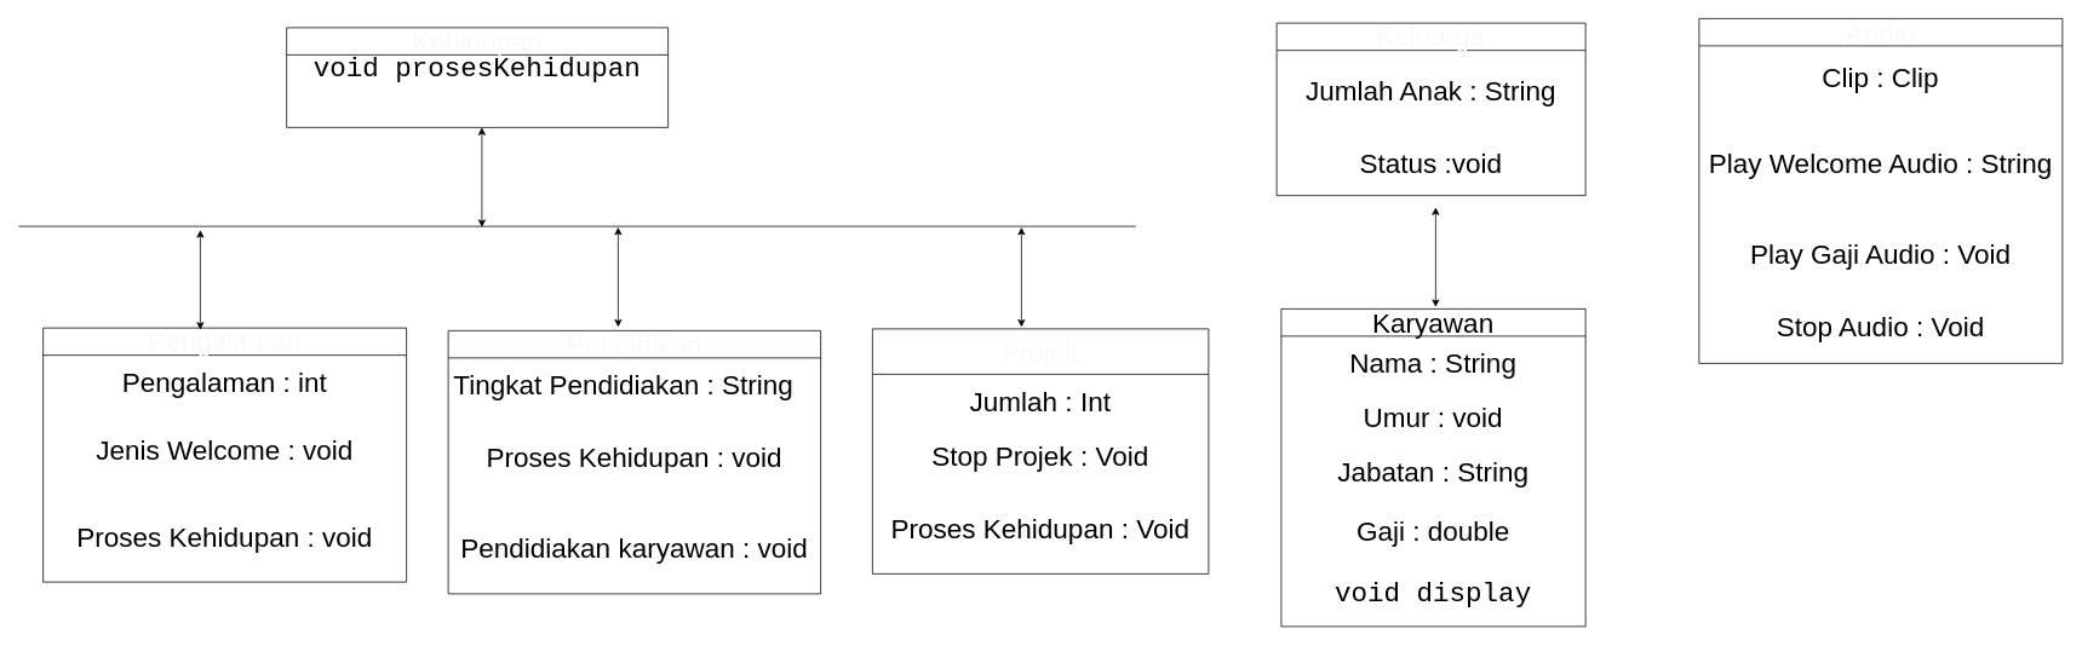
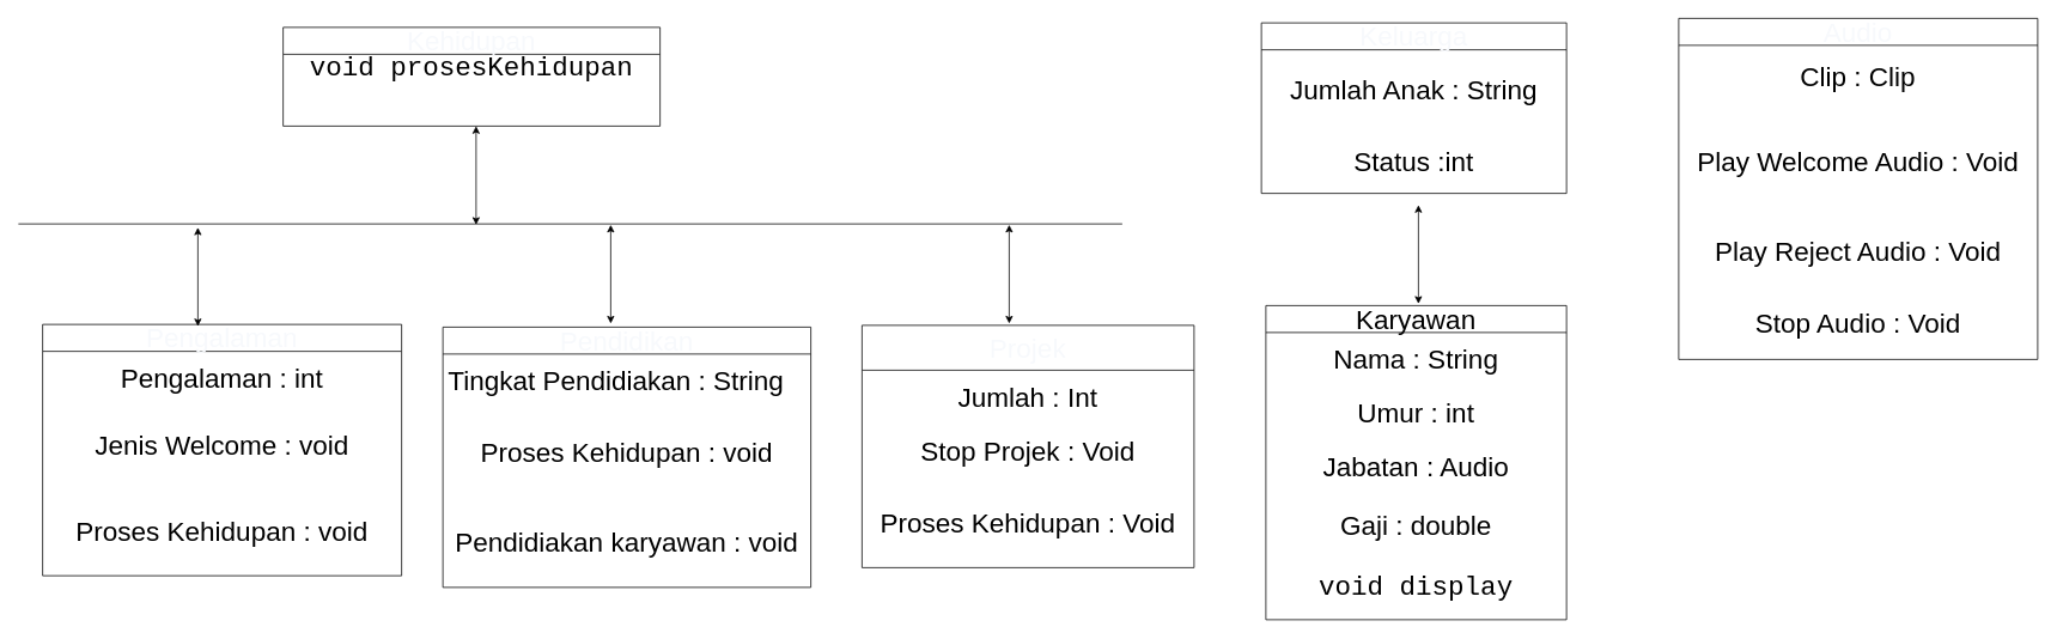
- <mxCell id="12" value="Status :void" style="text;strokeColor=none;fillColor=none;align=center;verticalAlign=middle;spacingLeft=4;spacingRight=4;overflow=hidden;points=[[0,0.5],[1,0.5]];portConstraint=eastwest;rotatable=0;whiteSpace=wrap;html=1;fontColor=default;labelBackgroundColor=none;fontSize=30;" vertex="1" parent="10"><mxGeometry y="120" width="340" height="70" as="geometry" /></mxCell>
+ <mxCell id="12" value="Status :int" style="text;strokeColor=none;fillColor=none;align=center;verticalAlign=middle;spacingLeft=4;spacingRight=4;overflow=hidden;points=[[0,0.5],[1,0.5]];portConstraint=eastwest;rotatable=0;whiteSpace=wrap;html=1;fontColor=default;labelBackgroundColor=none;fontSize=30;" vertex="1" parent="10"><mxGeometry y="120" width="340" height="70" as="geometry" /></mxCell>
- <mxCell id="28" value="Play Welcome Audio : String" style="text;strokeColor=none;fillColor=none;align=center;verticalAlign=middle;spacingLeft=4;spacingRight=4;overflow=hidden;points=[[0,0.5],[1,0.5]];portConstraint=eastwest;rotatable=0;whiteSpace=wrap;html=1;fontColor=default;labelBackgroundColor=none;fontSize=30;" parent="26" vertex="1"><mxGeometry y="100" width="400" height="120" as="geometry" /></mxCell>
+ <mxCell id="28" value="Play Welcome Audio : Void" style="text;strokeColor=none;fillColor=none;align=center;verticalAlign=middle;spacingLeft=4;spacingRight=4;overflow=hidden;points=[[0,0.5],[1,0.5]];portConstraint=eastwest;rotatable=0;whiteSpace=wrap;html=1;fontColor=default;labelBackgroundColor=none;fontSize=30;" parent="26" vertex="1"><mxGeometry y="100" width="400" height="120" as="geometry" /></mxCell>
- <mxCell id="29" value="Play Gaji Audio : Void" style="text;strokeColor=none;fillColor=none;align=center;verticalAlign=middle;spacingLeft=4;spacingRight=4;overflow=hidden;points=[[0,0.5],[1,0.5]];portConstraint=eastwest;rotatable=0;whiteSpace=wrap;html=1;fontColor=default;labelBackgroundColor=none;fontSize=30;" parent="26" vertex="1"><mxGeometry y="220" width="400" height="80" as="geometry" /></mxCell>
+ <mxCell id="29" value="Play Reject Audio : Void" style="text;strokeColor=none;fillColor=none;align=center;verticalAlign=middle;spacingLeft=4;spacingRight=4;overflow=hidden;points=[[0,0.5],[1,0.5]];portConstraint=eastwest;rotatable=0;whiteSpace=wrap;html=1;fontColor=default;labelBackgroundColor=none;fontSize=30;" parent="26" vertex="1"><mxGeometry y="220" width="400" height="80" as="geometry" /></mxCell>
- <mxCell id="4" value="Umur : void" style="text;strokeColor=none;align=center;fillColor=none;html=1;verticalAlign=middle;whiteSpace=wrap;rounded=0;labelBackgroundColor=none;fontColor=default;fontSize=30;" parent="2" vertex="1"><mxGeometry y="90" width="335" height="60" as="geometry" /></mxCell>
+ <mxCell id="4" value="Umur : int" style="text;strokeColor=none;align=center;fillColor=none;html=1;verticalAlign=middle;whiteSpace=wrap;rounded=0;labelBackgroundColor=none;fontColor=default;fontSize=30;" parent="2" vertex="1"><mxGeometry y="90" width="335" height="60" as="geometry" /></mxCell>
- <mxCell id="5" value="Jabatan : String" style="text;strokeColor=none;align=center;fillColor=none;html=1;verticalAlign=middle;whiteSpace=wrap;rounded=0;labelBackgroundColor=none;fontColor=default;fontSize=30;" parent="2" vertex="1"><mxGeometry y="150" width="335" height="60" as="geometry" /></mxCell>
+ <mxCell id="5" value="Jabatan : Audio" style="text;strokeColor=none;align=center;fillColor=none;html=1;verticalAlign=middle;whiteSpace=wrap;rounded=0;labelBackgroundColor=none;fontColor=default;fontSize=30;" parent="2" vertex="1"><mxGeometry y="150" width="335" height="60" as="geometry" /></mxCell>
